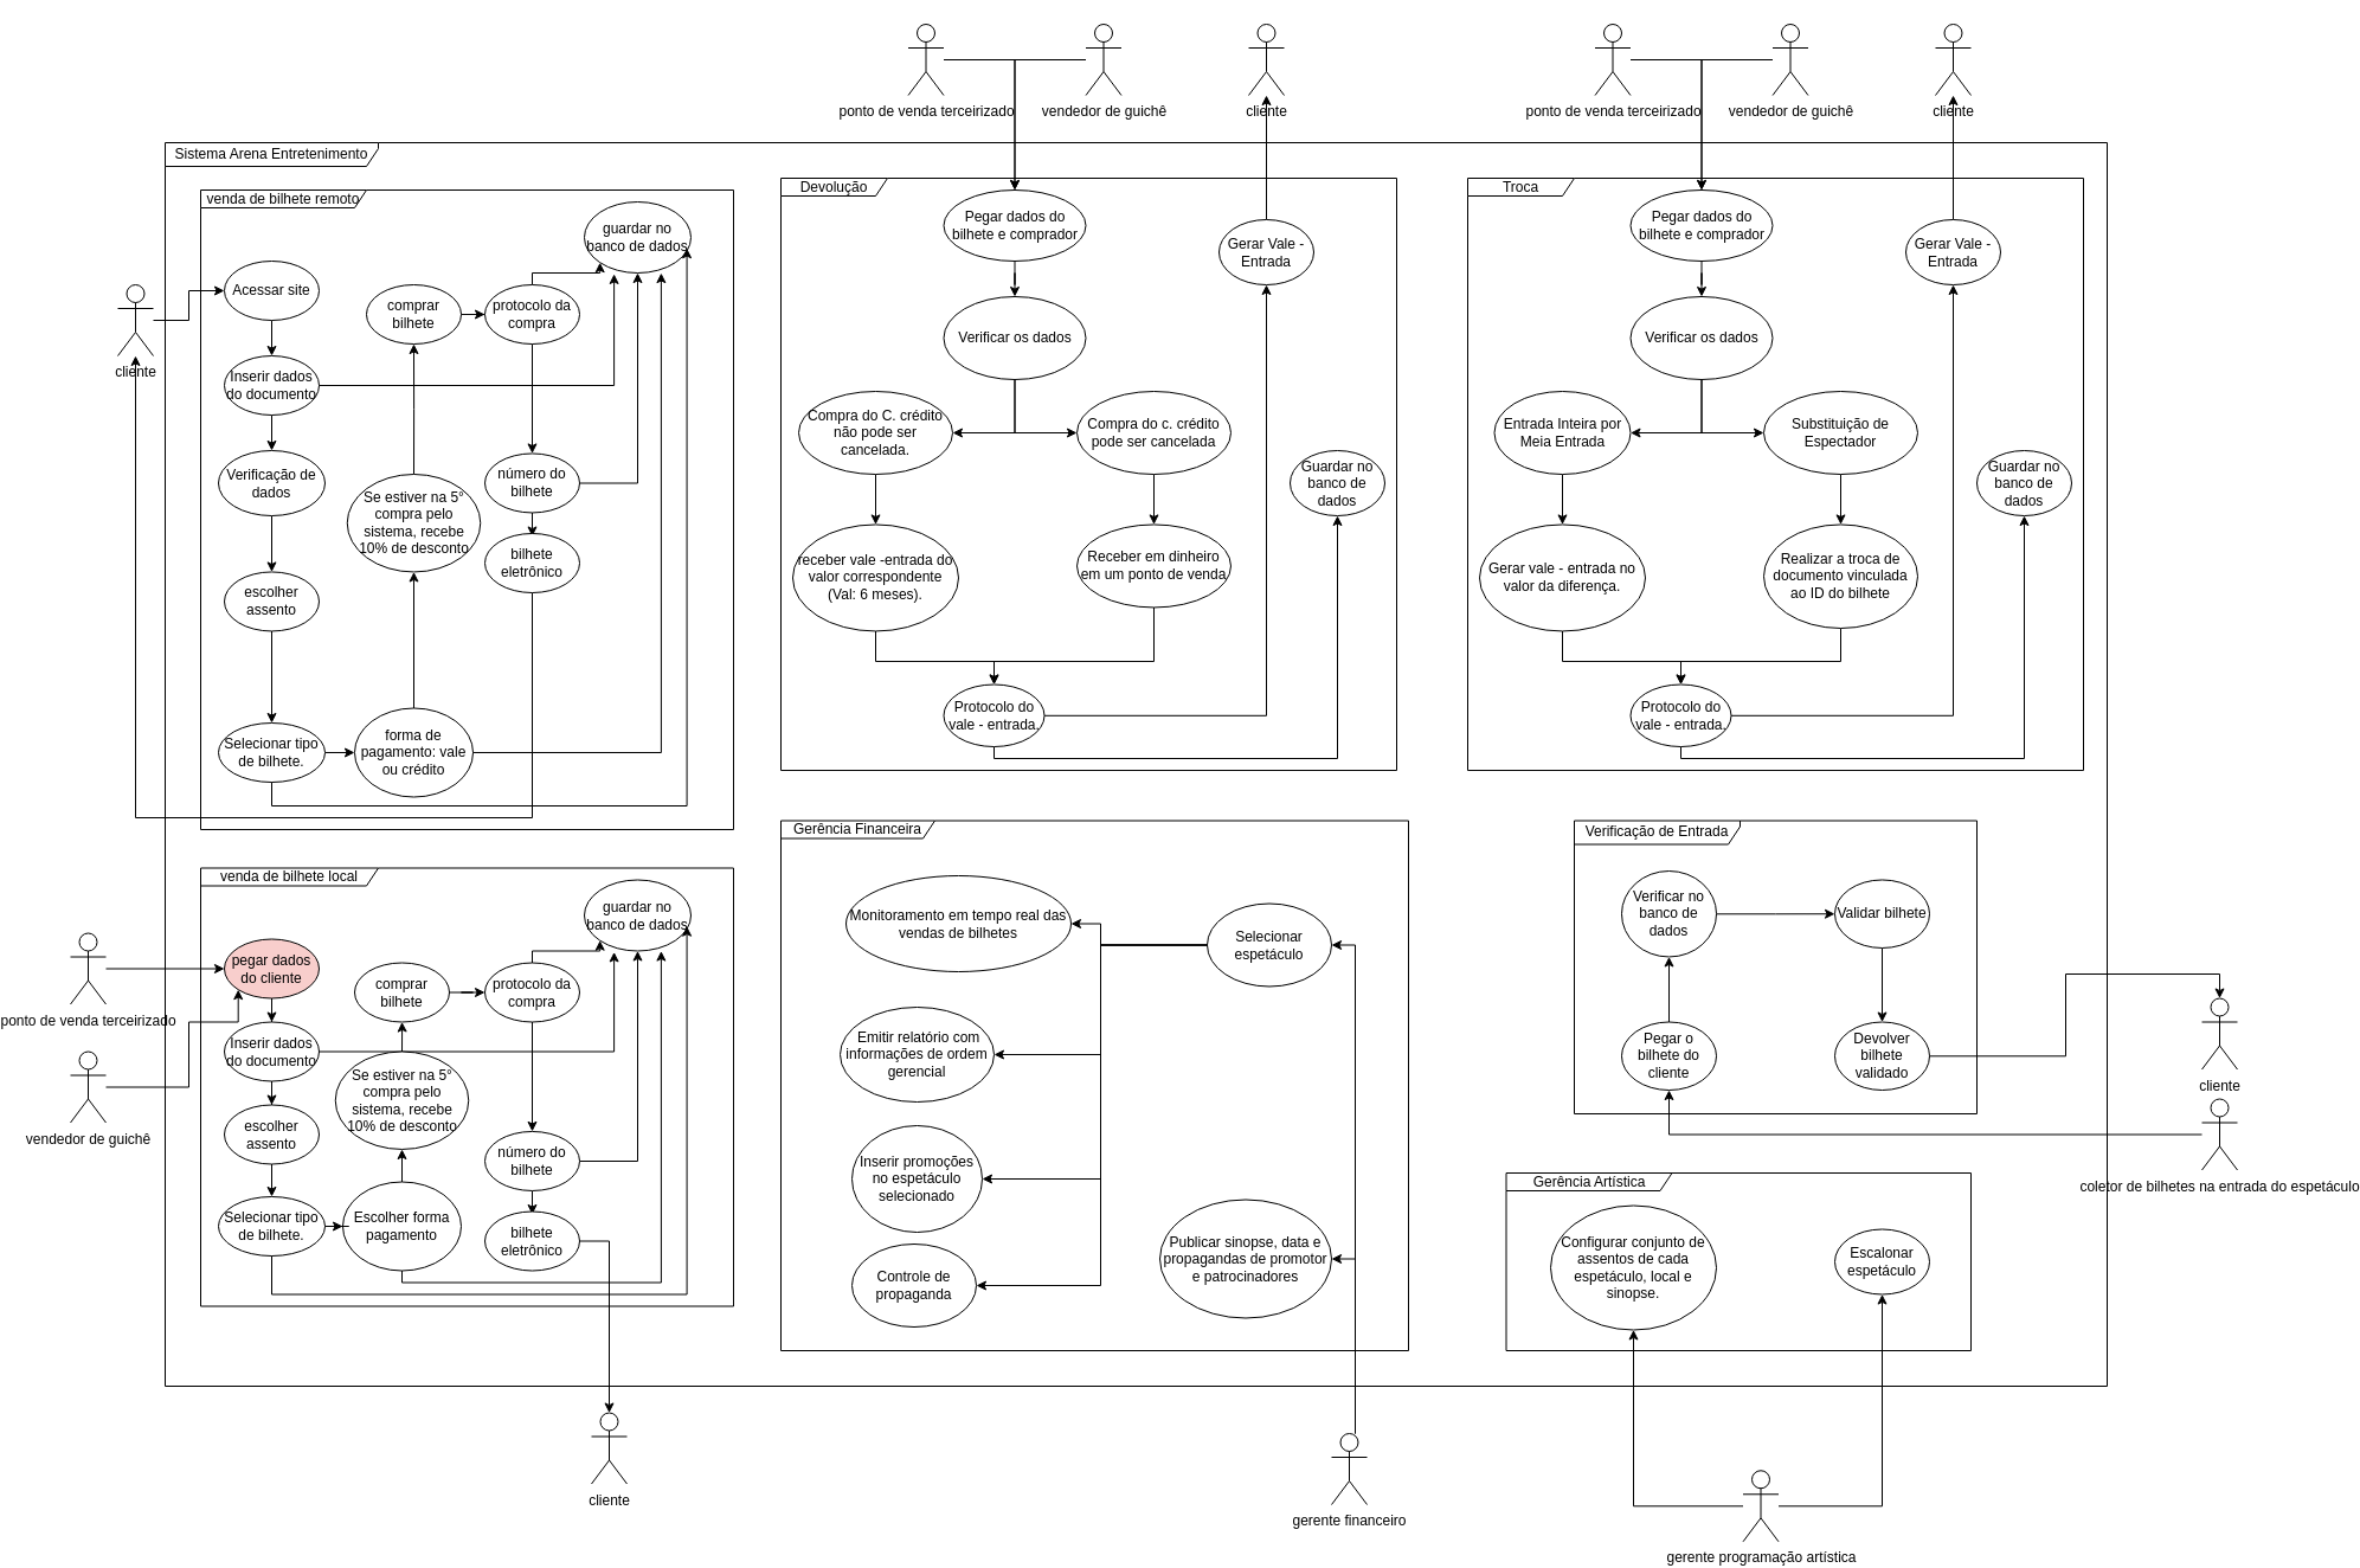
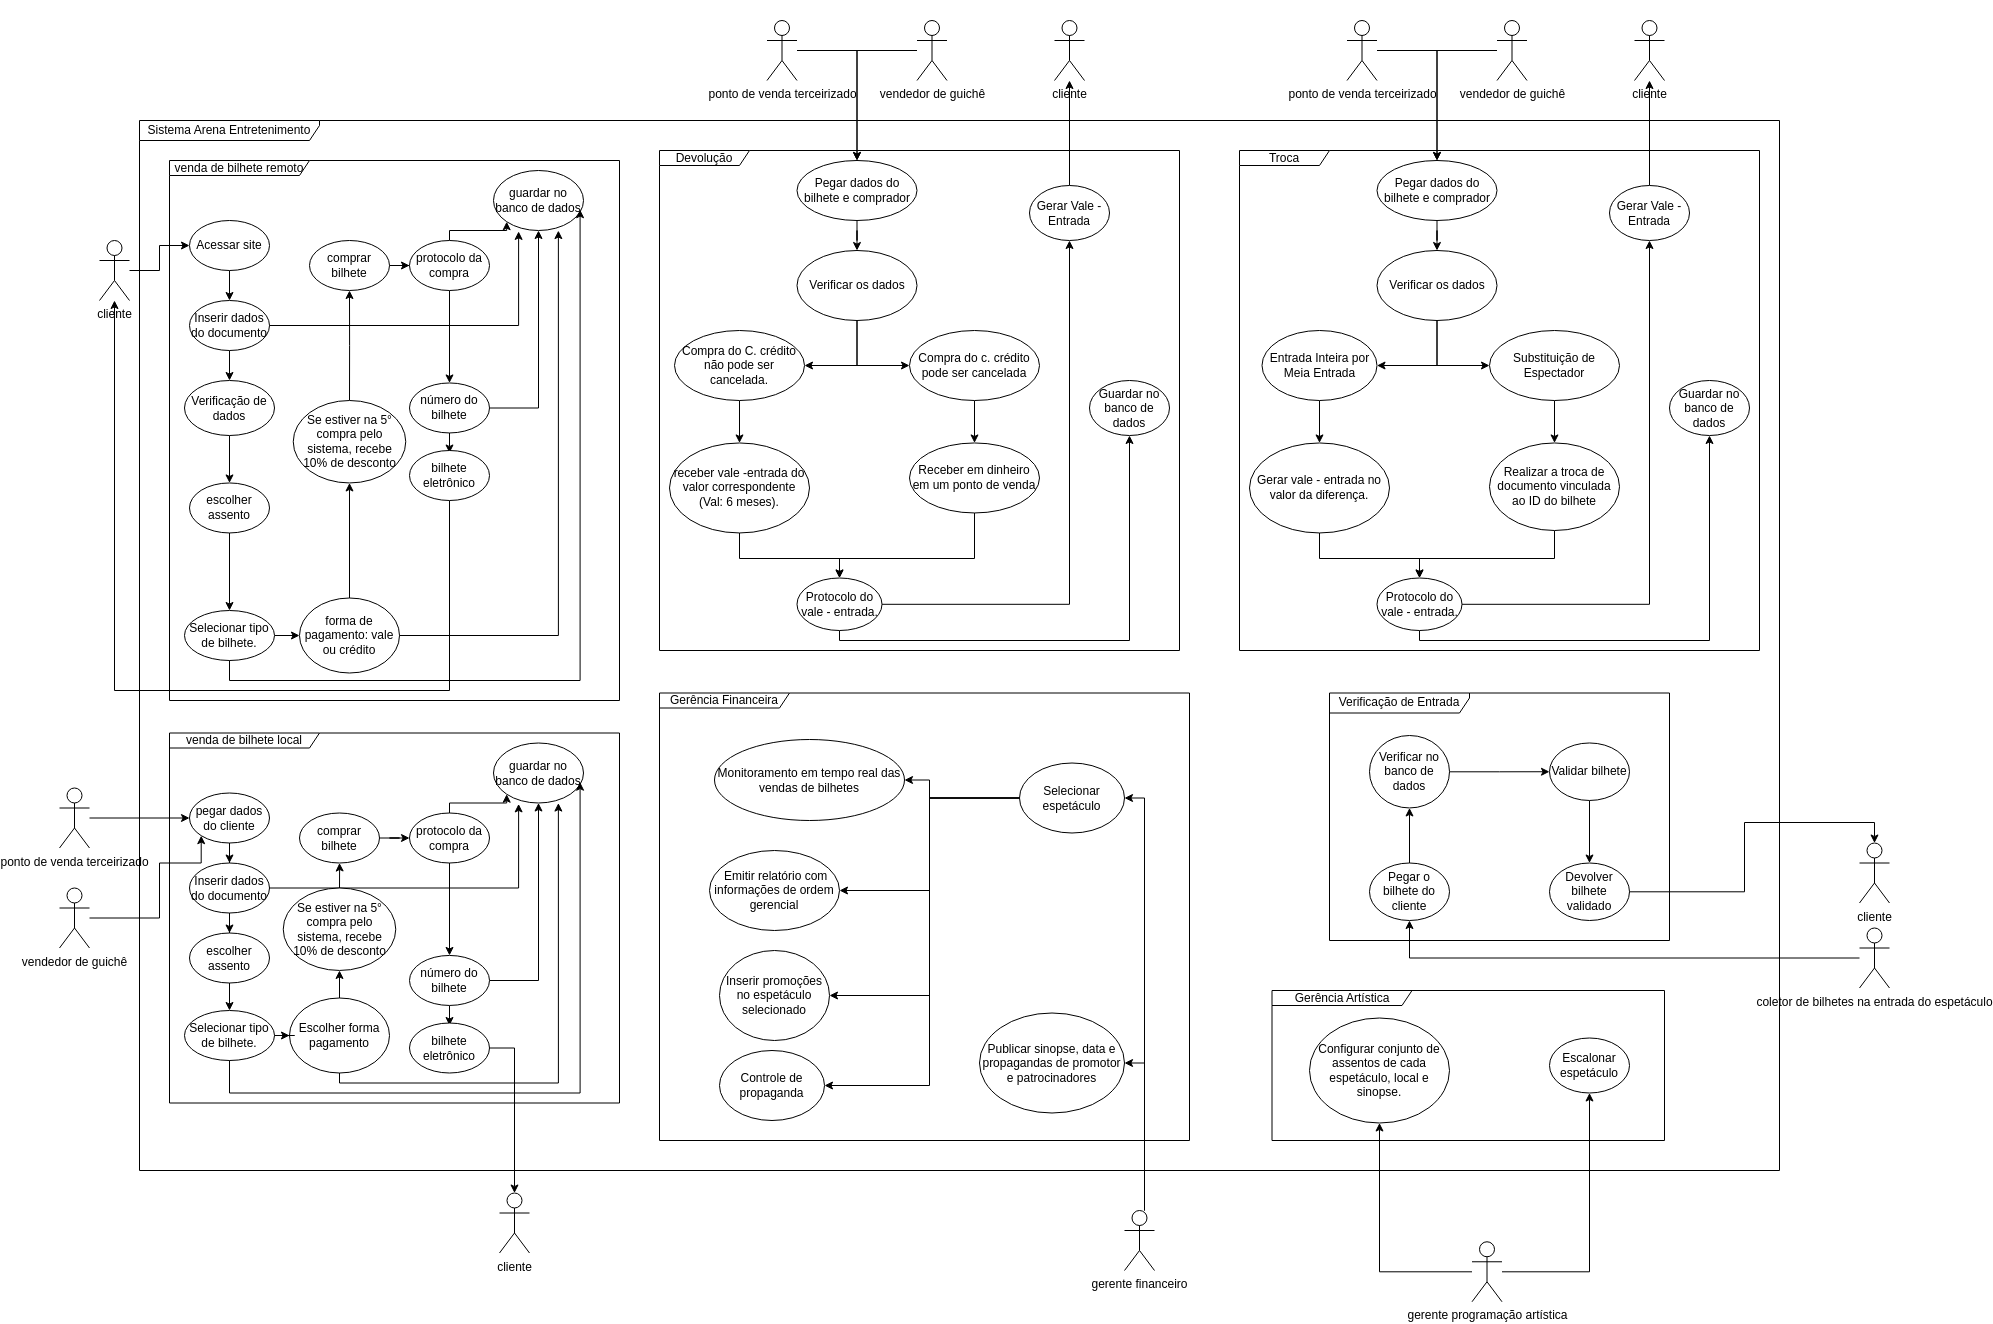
- <mxCell id="67" value="pegar dados do cliente" style="ellipse;whiteSpace=wrap;html=1;fillColor=#f8cecc;" vertex="1" parent="1"><mxGeometry x="150" y="792.5" width="80" height="50" as="geometry" /></mxCell>
+ <mxCell id="67" value="pegar dados do cliente" style="ellipse;whiteSpace=wrap;html=1;" vertex="1" parent="1"><mxGeometry x="150" y="792.5" width="80" height="50" as="geometry" /></mxCell>
